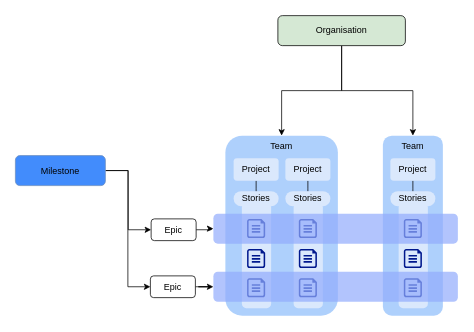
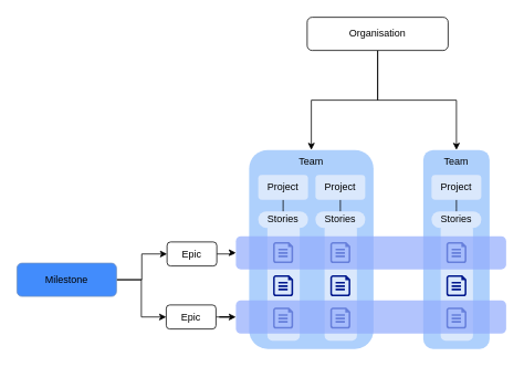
- <mxCell id="11" value="Organisation" style="rounded=1;whiteSpace=wrap;html=1;fillColor=#d5e8d4;" vertex="1" parent="1"><mxGeometry x="370" y="20" width="170" height="40" as="geometry" /></mxCell>
+ <mxCell id="11" value="Organisation" style="rounded=1;whiteSpace=wrap;html=1;" vertex="1" parent="1"><mxGeometry x="370" y="20" width="170" height="40" as="geometry" /></mxCell>
- <mxCell id="8" value="Milestone" style="rounded=1;whiteSpace=wrap;html=1;fillColor=#428CFC;strokeColor=#6c8ebf;" vertex="1" parent="1"><mxGeometry x="20" y="206.64" width="120" height="40" as="geometry" /></mxCell>
+ <mxCell id="8" value="Milestone" style="rounded=1;whiteSpace=wrap;html=1;fillColor=#428CFC;strokeColor=#6c8ebf;" vertex="1" parent="1"><mxGeometry x="20" y="316.64" width="120" height="40" as="geometry" /></mxCell>
